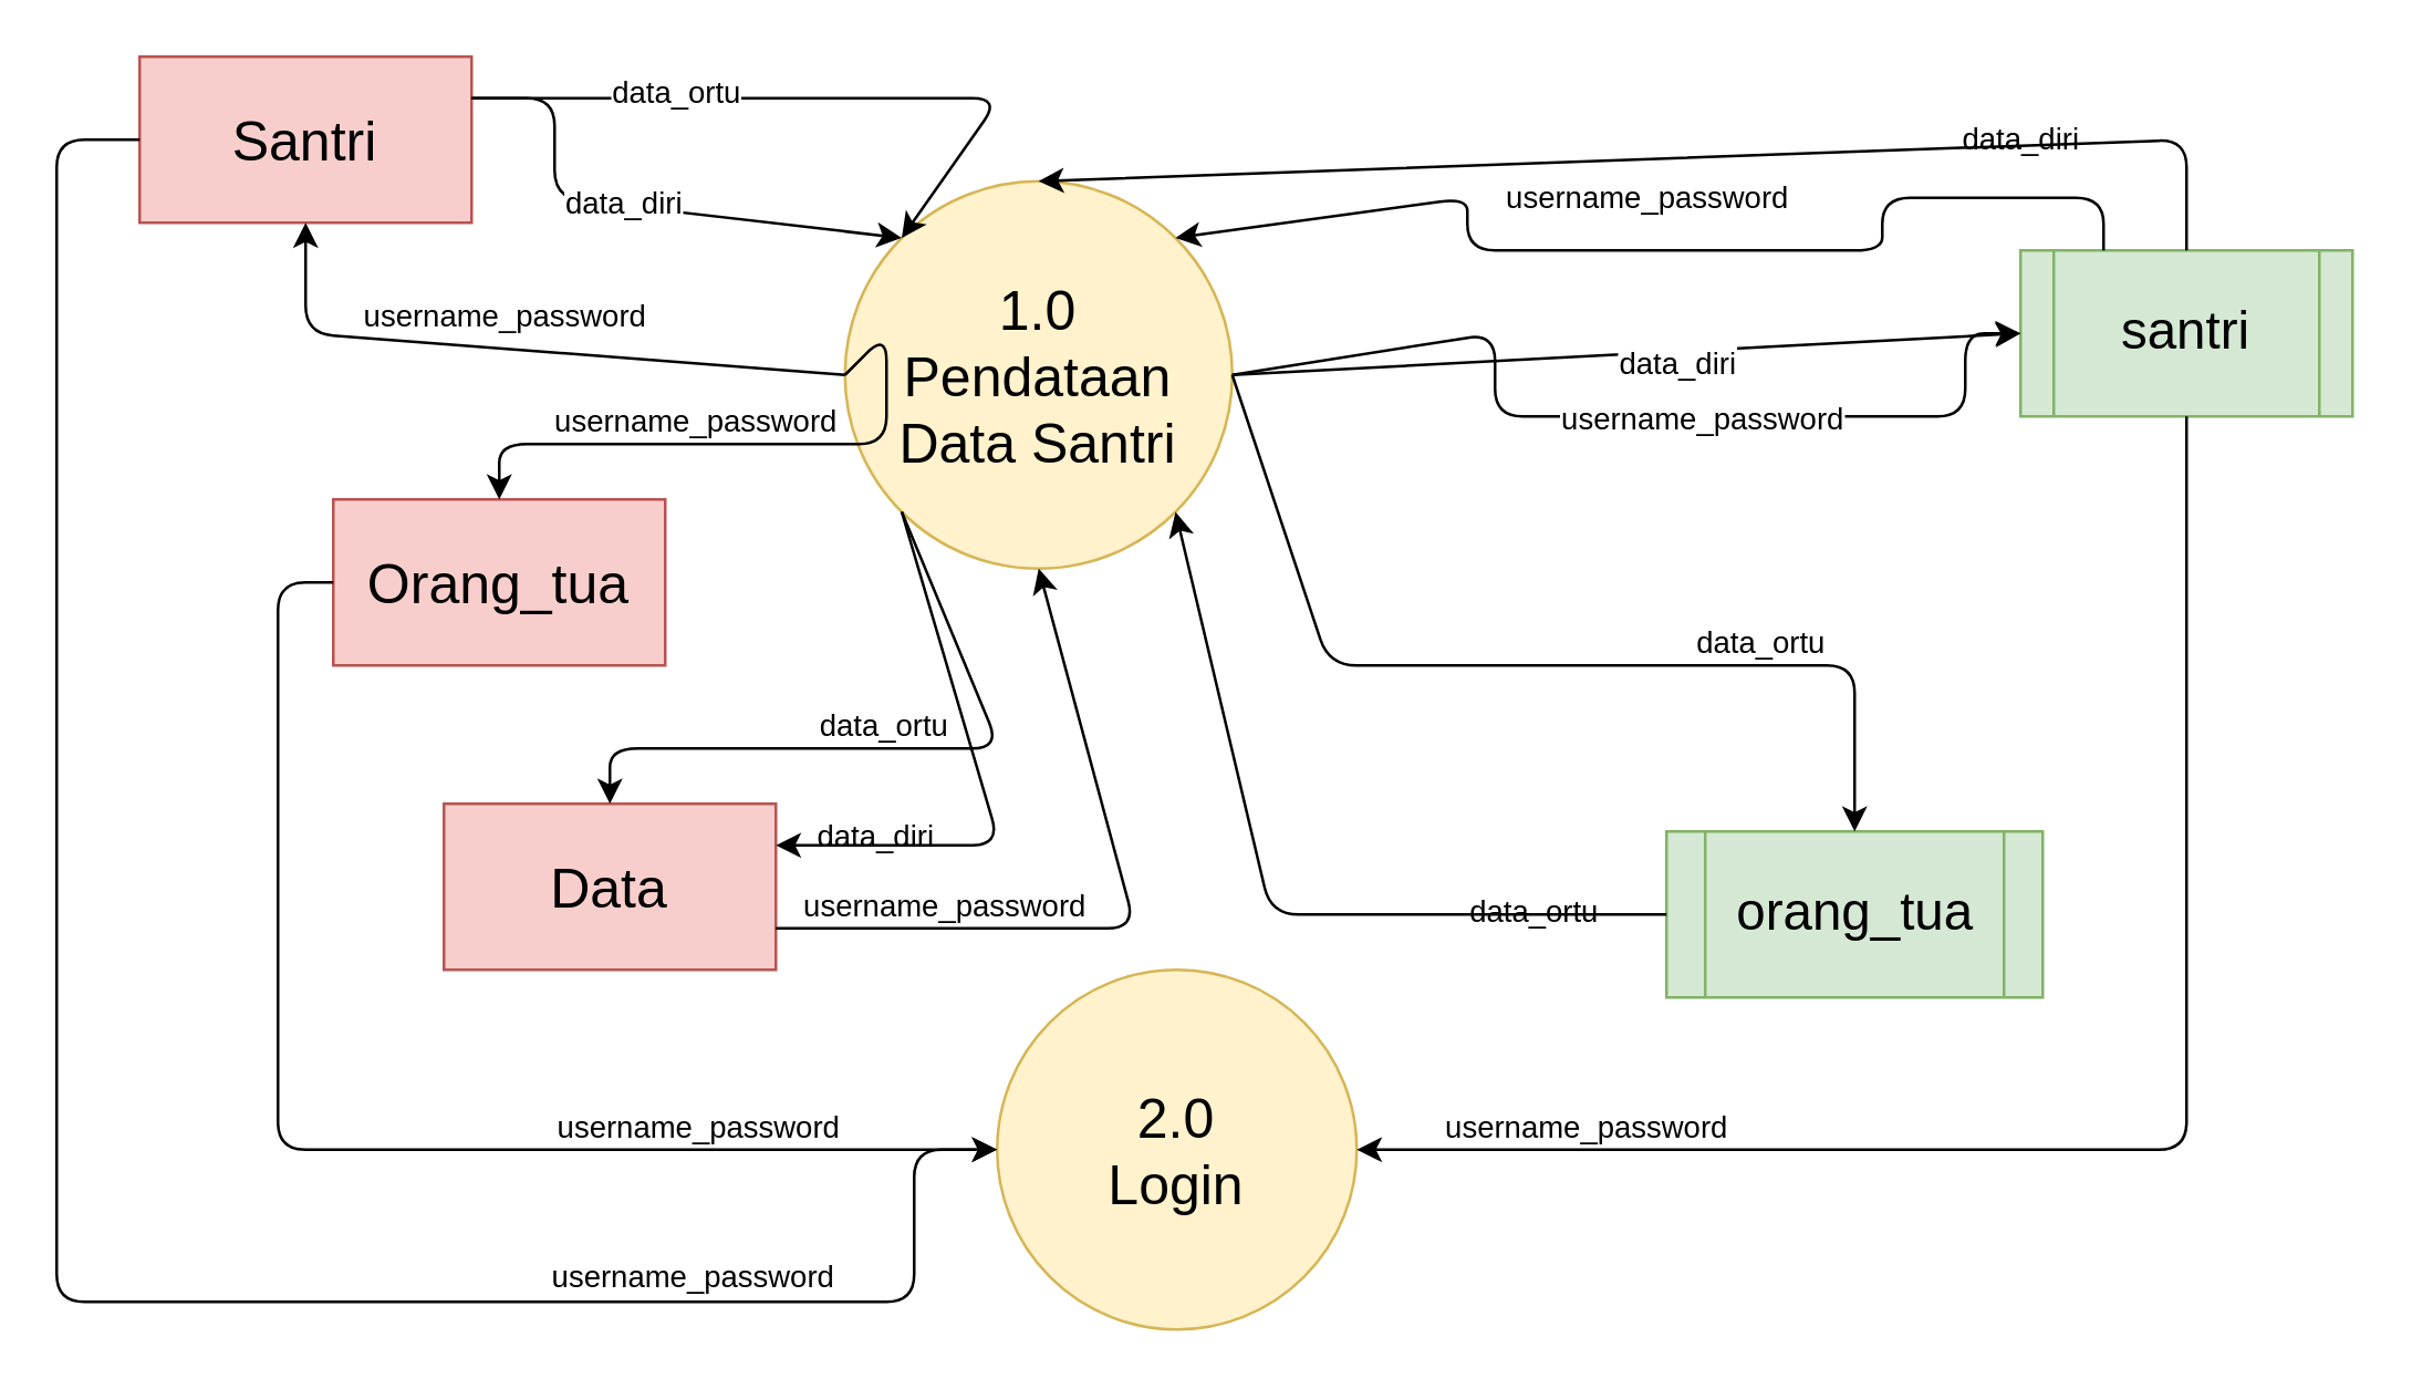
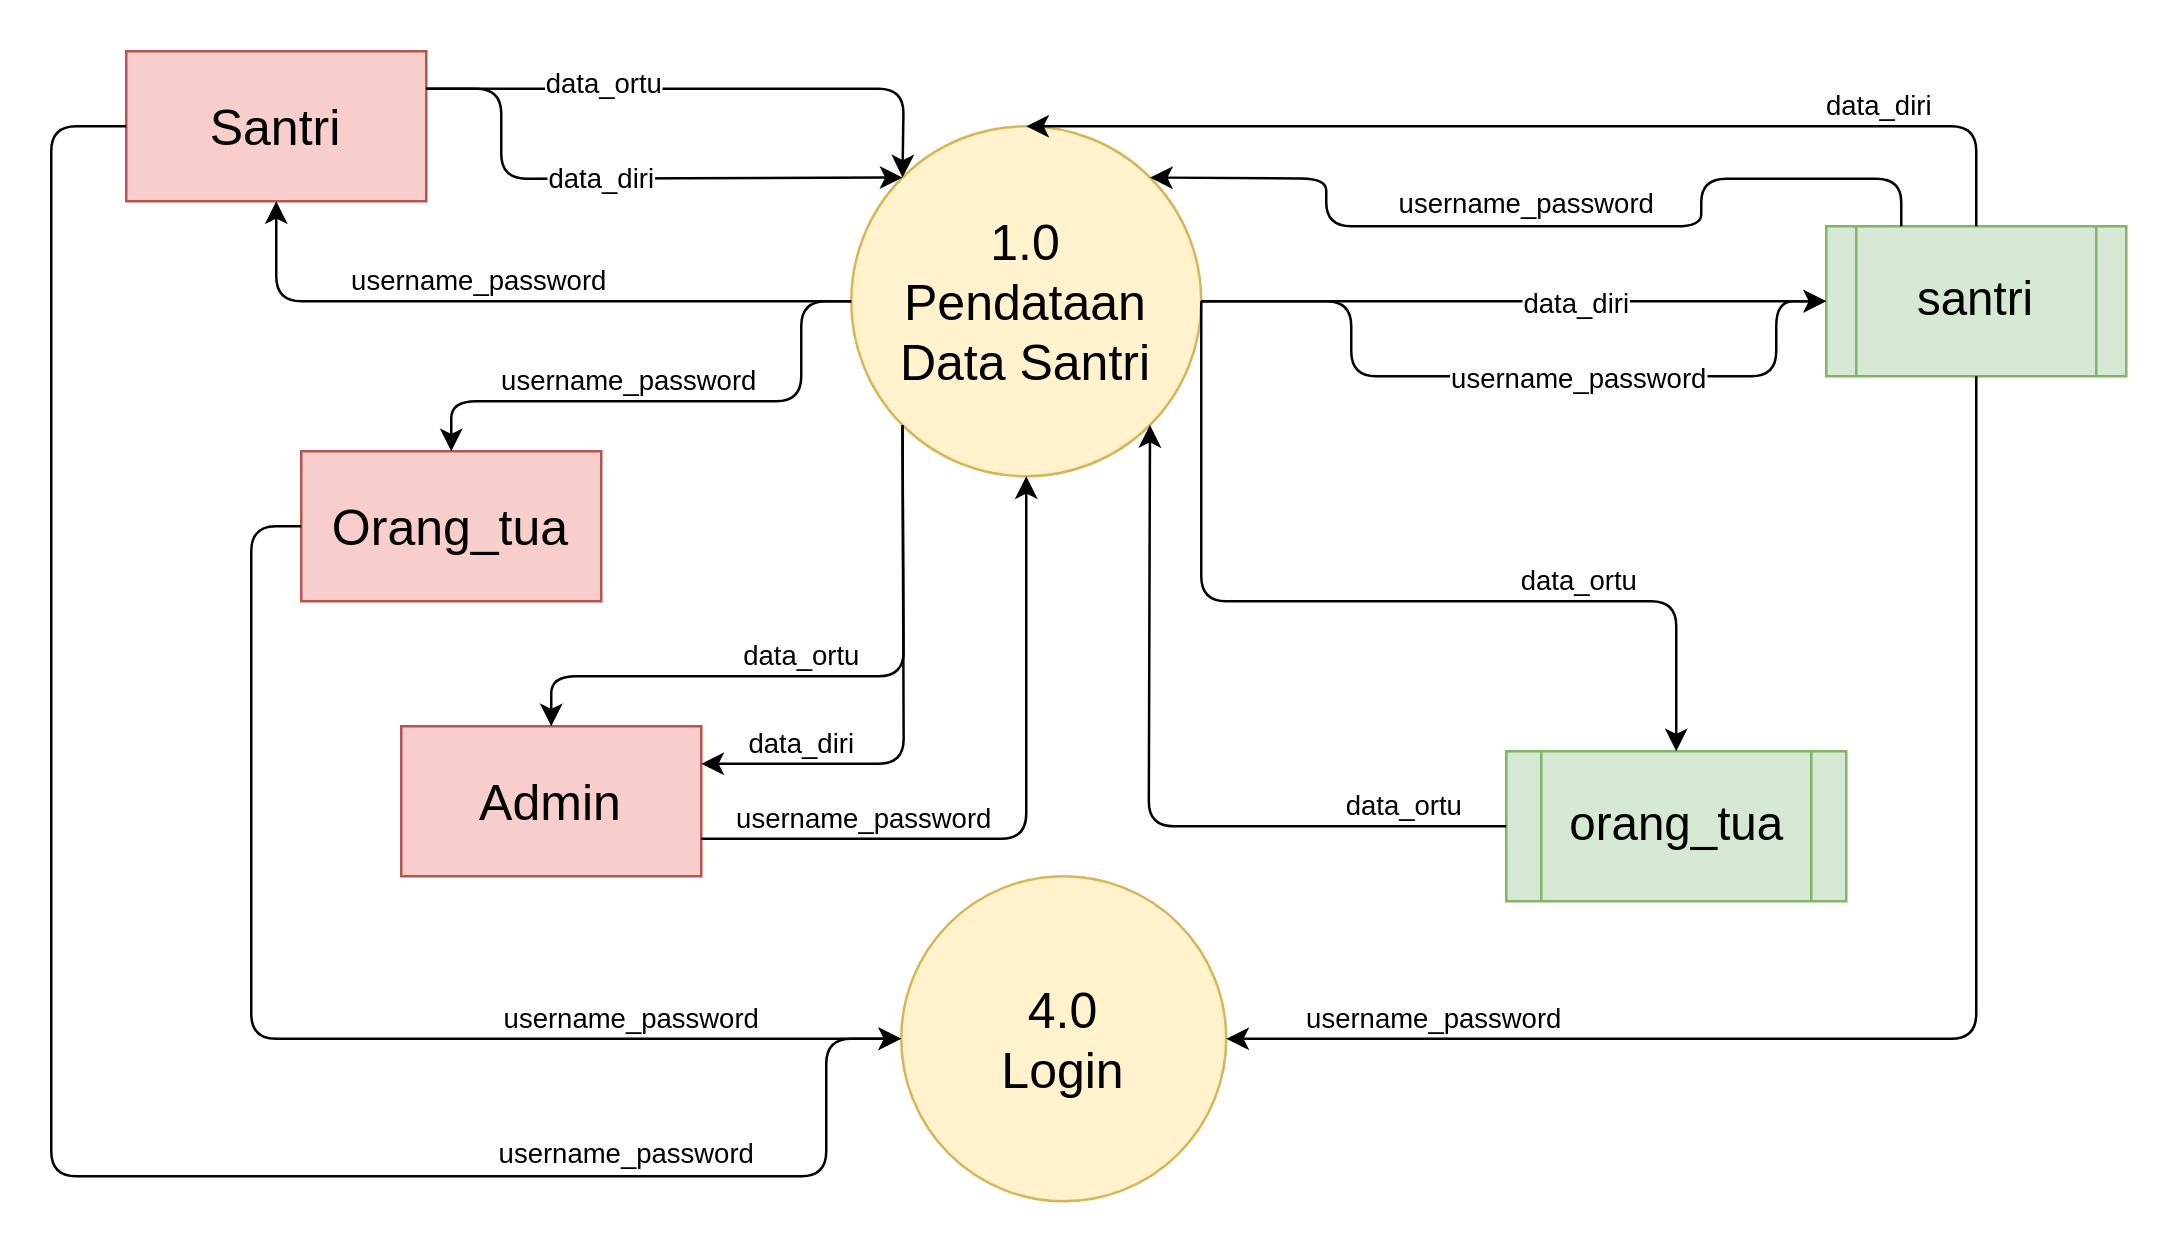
- <mxCell id="2" value="&lt;font style=&quot;font-size: 20px&quot;&gt;1.0&lt;br&gt;Pendataan&lt;br&gt;Data Santri&lt;/font&gt;" style="ellipse;whiteSpace=wrap;html=1;aspect=fixed;fillColor=#fff2cc;strokeColor=#d6b656;" vertex="1" parent="1"><mxGeometry x="305" y="65" width="140" height="140" as="geometry" /></mxCell>
+ <mxCell id="2" value="&lt;font style=&quot;font-size: 20px&quot;&gt;1.0&lt;br&gt;Pendataan&lt;br&gt;Data Santri&lt;/font&gt;" style="ellipse;whiteSpace=wrap;html=1;aspect=fixed;fillColor=#fff2cc;strokeColor=#d6b656;" vertex="1" parent="1"><mxGeometry x="340" y="50" width="140" height="140" as="geometry" /></mxCell>
- <mxCell id="6" value="&lt;font style=&quot;font-size: 20px&quot;&gt;Data&lt;/font&gt;" style="rounded=0;whiteSpace=wrap;html=1;fillColor=#f8cecc;strokeColor=#b85450;" vertex="1" parent="1"><mxGeometry x="160" y="290" width="120" height="60" as="geometry" /></mxCell>
+ <mxCell id="6" value="&lt;font style=&quot;font-size: 20px&quot;&gt;Admin&lt;/font&gt;" style="rounded=0;whiteSpace=wrap;html=1;fillColor=#f8cecc;strokeColor=#b85450;" vertex="1" parent="1"><mxGeometry x="160" y="290" width="120" height="60" as="geometry" /></mxCell>
- <mxCell id="3" value="&lt;font style=&quot;font-size: 20px&quot;&gt;2.0&lt;br&gt;Login&lt;/font&gt;" style="ellipse;whiteSpace=wrap;html=1;aspect=fixed;fillColor=#fff2cc;strokeColor=#d6b656;" vertex="1" parent="1"><mxGeometry x="360" y="350" width="130" height="130" as="geometry" /></mxCell>
+ <mxCell id="3" value="&lt;font style=&quot;font-size: 20px&quot;&gt;4.0&lt;br&gt;Login&lt;/font&gt;" style="ellipse;whiteSpace=wrap;html=1;aspect=fixed;fillColor=#fff2cc;strokeColor=#d6b656;" vertex="1" parent="1"><mxGeometry x="360" y="350" width="130" height="130" as="geometry" /></mxCell>
